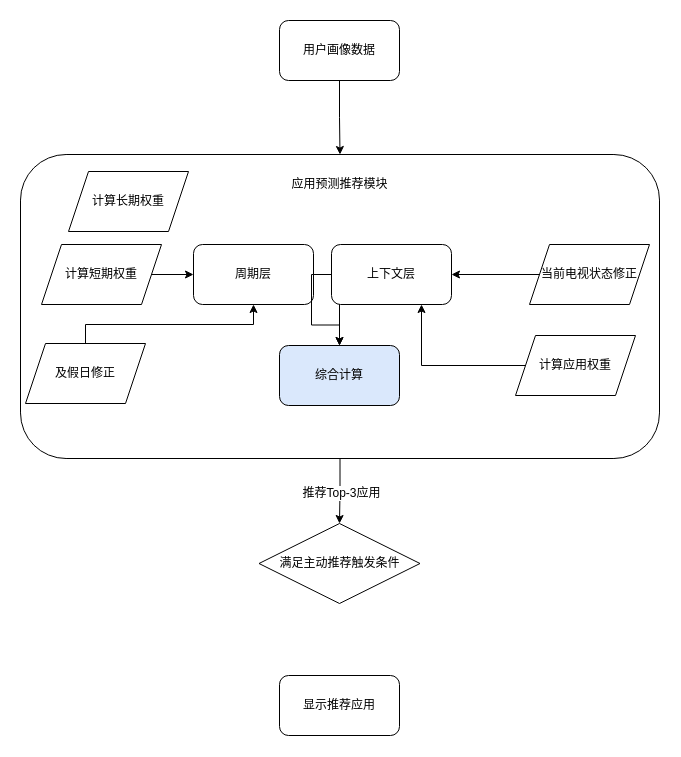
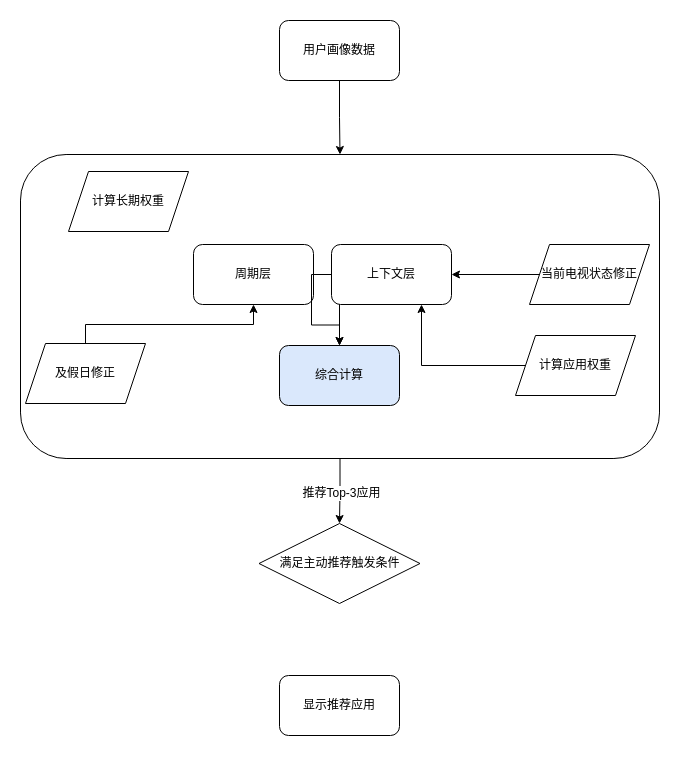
- <mxCell id="7" value="应用预测推荐模块" style="text;html=1;whiteSpace=wrap;strokeColor=none;fillColor=none;align=center;verticalAlign=middle;rounded=0;" vertex="1" parent="1"><mxGeometry x="279" y="169" width="121" height="30" as="geometry" /></mxCell>
- <mxCell id="16" value="计算短期权重" style="shape=parallelogram;perimeter=parallelogramPerimeter;whiteSpace=wrap;html=1;fixedSize=1;" vertex="1" parent="1"><mxGeometry x="41" y="244" width="120" height="60" as="geometry" /></mxCell>
- <mxCell id="15" style="rounded=0;orthogonalLoop=1;jettySize=auto;html=1;exitX=1;exitY=0.5;exitDx=0;exitDy=0;entryX=0;entryY=0.5;entryDx=0;entryDy=0;edgeStyle=orthogonalEdgeStyle;elbow=vertical;" edge="1" parent="1" source="16" target="9"><mxGeometry relative="1" as="geometry" /></mxCell>
